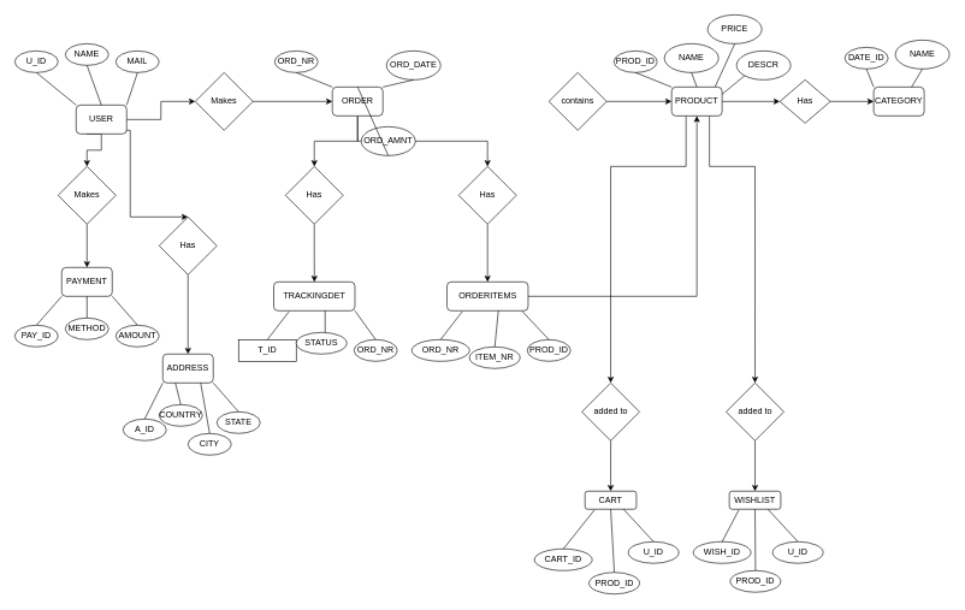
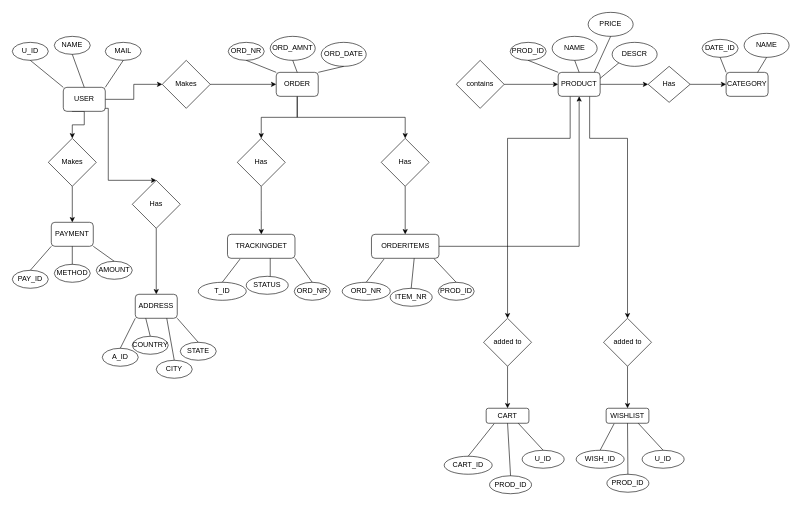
- <mxCell id="8" value="MAIL" style="ellipse;whiteSpace=wrap;html=1;align=center;newEdgeStyle={&quot;edgeStyle&quot;:&quot;entityRelationEdgeStyle&quot;,&quot;startArrow&quot;:&quot;none&quot;,&quot;endArrow&quot;:&quot;none&quot;,&quot;segment&quot;:10,&quot;curved&quot;:1};treeFolding=1;treeMoving=1;" parent="1" vertex="1"><mxGeometry x="160" y="70" width="60" height="30" as="geometry" /></mxCell>
+ <mxCell id="8" value="MAIL" style="ellipse;whiteSpace=wrap;html=1;align=center;newEdgeStyle={&quot;edgeStyle&quot;:&quot;entityRelationEdgeStyle&quot;,&quot;startArrow&quot;:&quot;none&quot;,&quot;endArrow&quot;:&quot;none&quot;,&quot;segment&quot;:10,&quot;curved&quot;:1};treeFolding=1;treeMoving=1;" parent="1" vertex="1"><mxGeometry x="175" y="70" width="60" height="30" as="geometry" /></mxCell>
- <mxCell id="36" value="ORD_AMNT" style="ellipse;whiteSpace=wrap;html=1;align=center;newEdgeStyle={&quot;edgeStyle&quot;:&quot;entityRelationEdgeStyle&quot;,&quot;startArrow&quot;:&quot;none&quot;,&quot;endArrow&quot;:&quot;none&quot;,&quot;segment&quot;:10,&quot;curved&quot;:1};treeFolding=1;treeMoving=1;" parent="1" vertex="1"><mxGeometry x="500" y="175" width="75" height="40" as="geometry" /></mxCell>
+ <mxCell id="36" value="ORD_AMNT" style="ellipse;whiteSpace=wrap;html=1;align=center;newEdgeStyle={&quot;edgeStyle&quot;:&quot;entityRelationEdgeStyle&quot;,&quot;startArrow&quot;:&quot;none&quot;,&quot;endArrow&quot;:&quot;none&quot;,&quot;segment&quot;:10,&quot;curved&quot;:1};treeFolding=1;treeMoving=1;" parent="1" vertex="1"><mxGeometry x="450" y="60" width="75" height="40" as="geometry" /></mxCell>
- <mxCell id="15" value="AMOUNT" style="ellipse;whiteSpace=wrap;html=1;align=center;newEdgeStyle={&quot;edgeStyle&quot;:&quot;entityRelationEdgeStyle&quot;,&quot;startArrow&quot;:&quot;none&quot;,&quot;endArrow&quot;:&quot;none&quot;,&quot;segment&quot;:10,&quot;curved&quot;:1};treeFolding=1;treeMoving=1;" parent="1" vertex="1"><mxGeometry x="160" y="450" width="60" height="30" as="geometry" /></mxCell>
+ <mxCell id="15" value="AMOUNT" style="ellipse;whiteSpace=wrap;html=1;align=center;newEdgeStyle={&quot;edgeStyle&quot;:&quot;entityRelationEdgeStyle&quot;,&quot;startArrow&quot;:&quot;none&quot;,&quot;endArrow&quot;:&quot;none&quot;,&quot;segment&quot;:10,&quot;curved&quot;:1};treeFolding=1;treeMoving=1;" parent="1" vertex="1"><mxGeometry x="160" y="435" width="60" height="30" as="geometry" /></mxCell>
- <mxCell id="44" value="T_ID" style="whiteSpace=wrap;html=1;align=center;newEdgeStyle={&quot;edgeStyle&quot;:&quot;entityRelationEdgeStyle&quot;,&quot;startArrow&quot;:&quot;none&quot;,&quot;endArrow&quot;:&quot;none&quot;,&quot;segment&quot;:10,&quot;curved&quot;:1};treeFolding=1;treeMoving=1;rounded=0;" parent="1" vertex="1"><mxGeometry x="330" y="470" width="80" height="30" as="geometry" /></mxCell>
+ <mxCell id="44" value="T_ID" style="ellipse;whiteSpace=wrap;html=1;align=center;newEdgeStyle={&quot;edgeStyle&quot;:&quot;entityRelationEdgeStyle&quot;,&quot;startArrow&quot;:&quot;none&quot;,&quot;endArrow&quot;:&quot;none&quot;,&quot;segment&quot;:10,&quot;curved&quot;:1};treeFolding=1;treeMoving=1;" parent="1" vertex="1"><mxGeometry x="330" y="470" width="80" height="30" as="geometry" /></mxCell>
